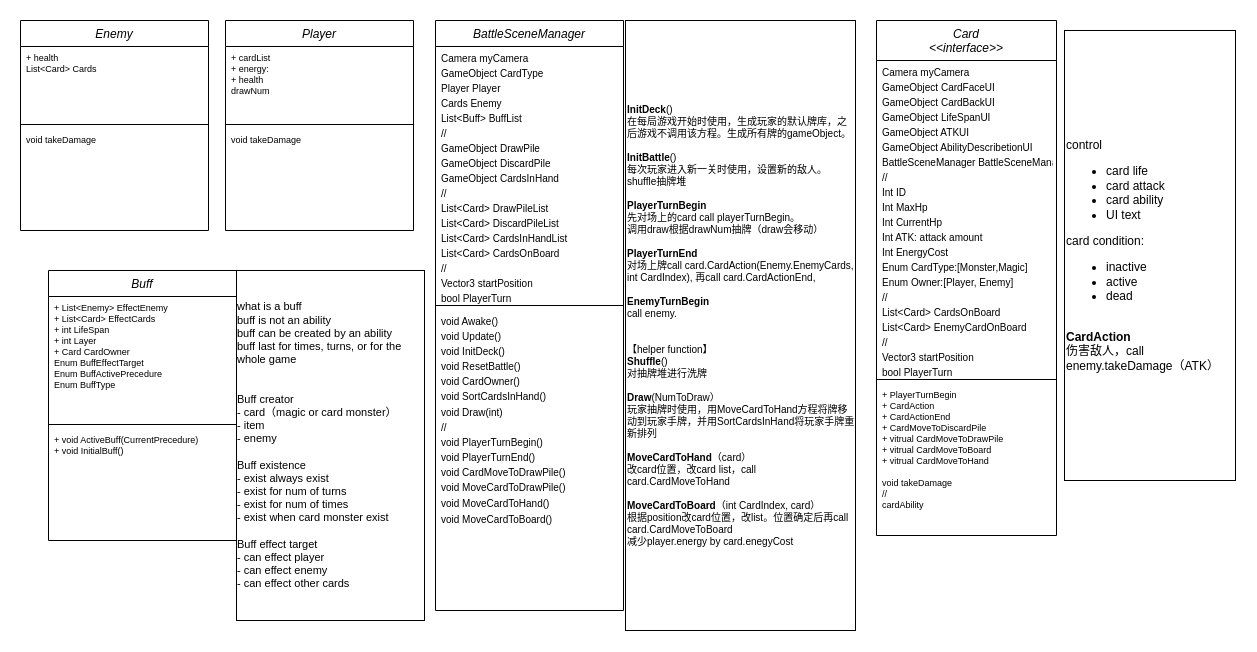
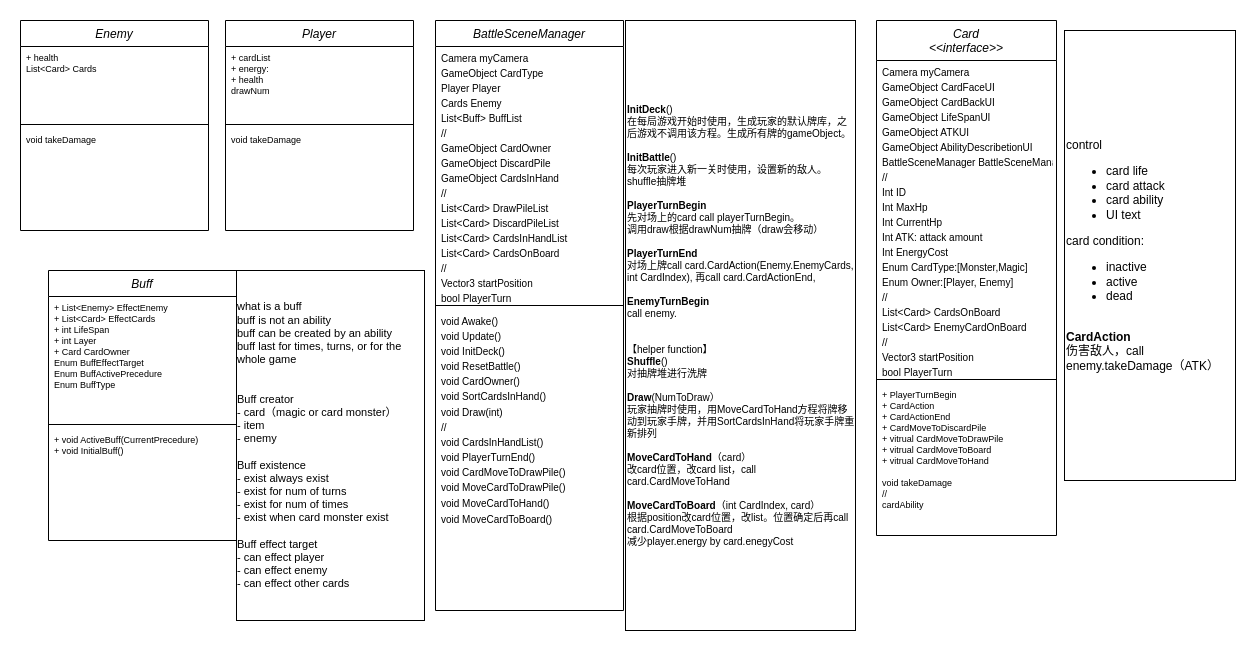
- <mxCell id="9" value="GameObject DrawPile" style="text;align=left;verticalAlign=top;spacingLeft=4;spacingRight=4;overflow=hidden;rotatable=0;points=[[0,0.5],[1,0.5]];portConstraint=eastwest;rounded=0;shadow=0;html=0;fontSize=10;" parent="2" vertex="1"><mxGeometry y="116" width="188" height="15" as="geometry" /></mxCell>
+ <mxCell id="9" value="GameObject CardOwner" style="text;align=left;verticalAlign=top;spacingLeft=4;spacingRight=4;overflow=hidden;rotatable=0;points=[[0,0.5],[1,0.5]];portConstraint=eastwest;rounded=0;shadow=0;html=0;fontSize=10;" parent="2" vertex="1"><mxGeometry y="116" width="188" height="15" as="geometry" /></mxCell>
- <mxCell id="29" value="void PlayerTurnBegin()&#10;" style="text;align=left;verticalAlign=top;spacingLeft=4;spacingRight=4;overflow=hidden;rotatable=0;points=[[0,0.5],[1,0.5]];portConstraint=eastwest;fontSize=10;" vertex="1" parent="2"><mxGeometry y="410" width="188" height="15" as="geometry" /></mxCell>
+ <mxCell id="29" value="void CardsInHandList()&#10;" style="text;align=left;verticalAlign=top;spacingLeft=4;spacingRight=4;overflow=hidden;rotatable=0;points=[[0,0.5],[1,0.5]];portConstraint=eastwest;fontSize=10;" vertex="1" parent="2"><mxGeometry y="410" width="188" height="15" as="geometry" /></mxCell>
